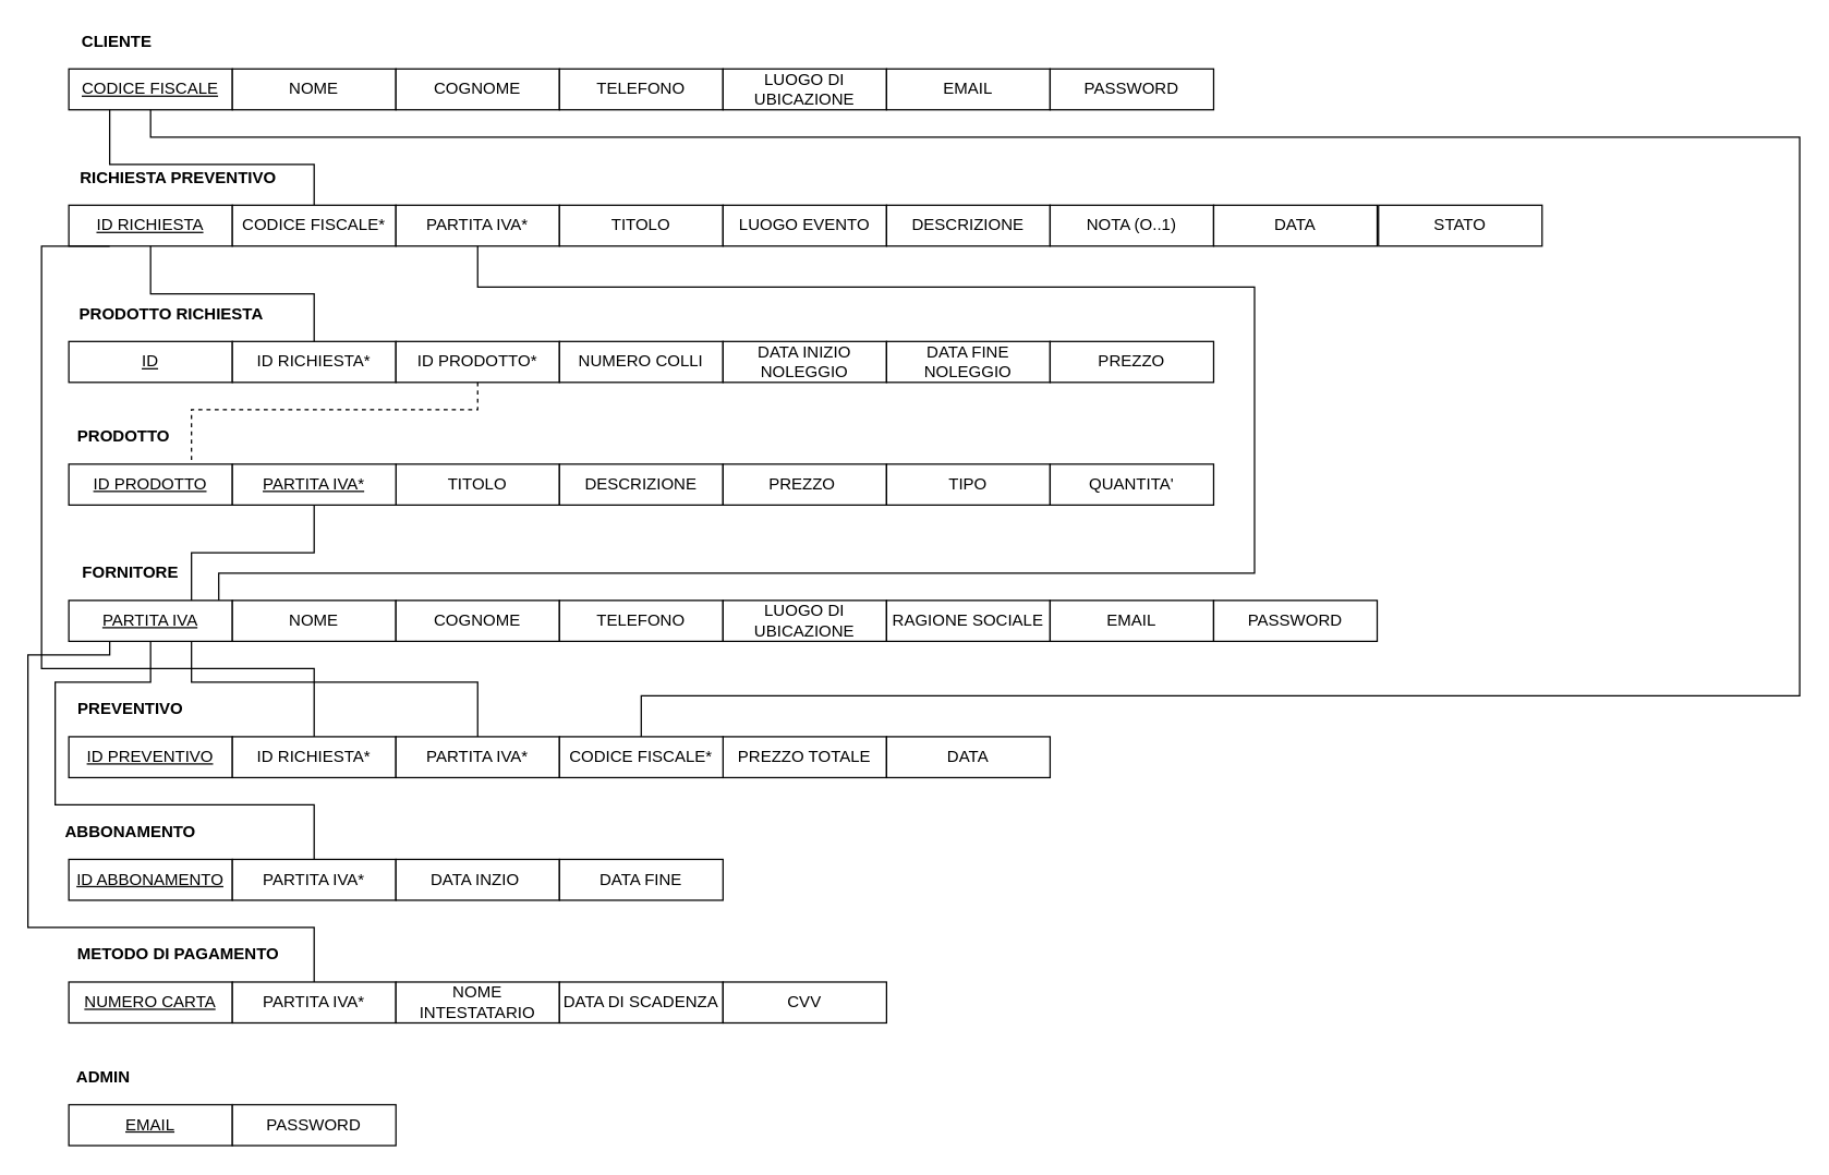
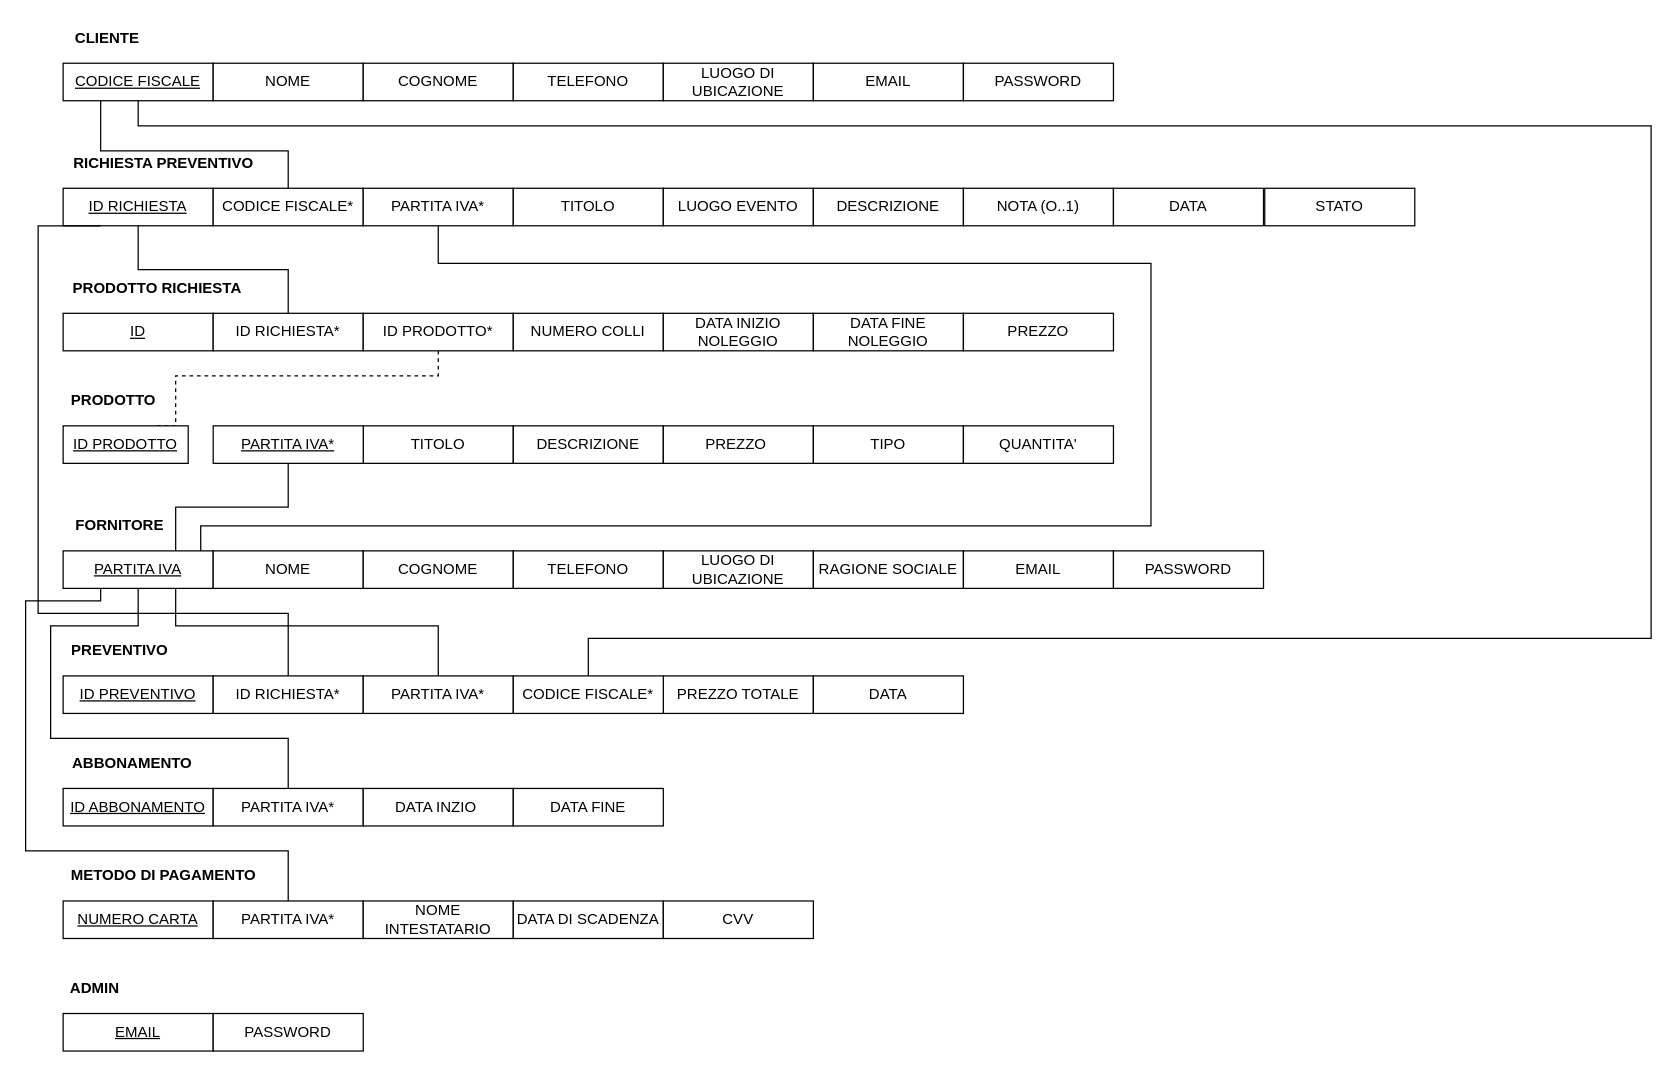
- <mxCell id="30" value="ID PRODOTTO" style="rounded=0;whiteSpace=wrap;html=1;fontStyle=4" parent="1" vertex="1"><mxGeometry x="50" y="340" width="120" height="30" as="geometry" /></mxCell>
+ <mxCell id="30" value="ID PRODOTTO" style="rounded=0;whiteSpace=wrap;html=1;fontStyle=4" parent="1" vertex="1"><mxGeometry x="50" y="340" width="100" height="30" as="geometry" /></mxCell>
- <mxCell id="56" value="ABBONAMENTO" style="text;html=1;align=center;verticalAlign=middle;resizable=0;points=[];autosize=1;fontStyle=1" parent="1" vertex="1"><mxGeometry x="40" y="600" width="110" height="20" as="geometry" /></mxCell>
+ <mxCell id="56" value="ABBONAMENTO" style="text;html=1;align=center;verticalAlign=middle;resizable=0;points=[];autosize=1;fontStyle=1" parent="1" vertex="1"><mxGeometry x="50" y="600" width="110" height="20" as="geometry" /></mxCell>
